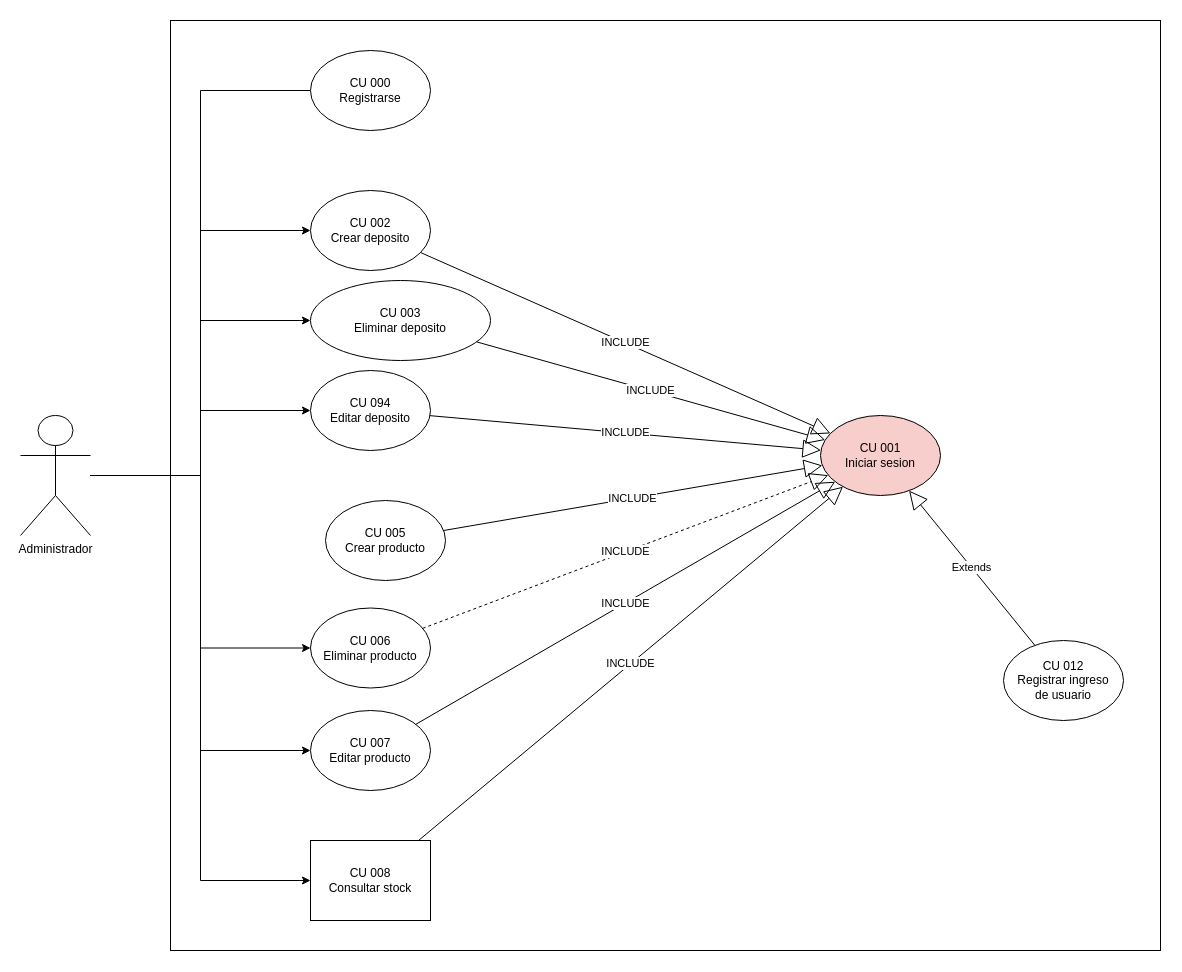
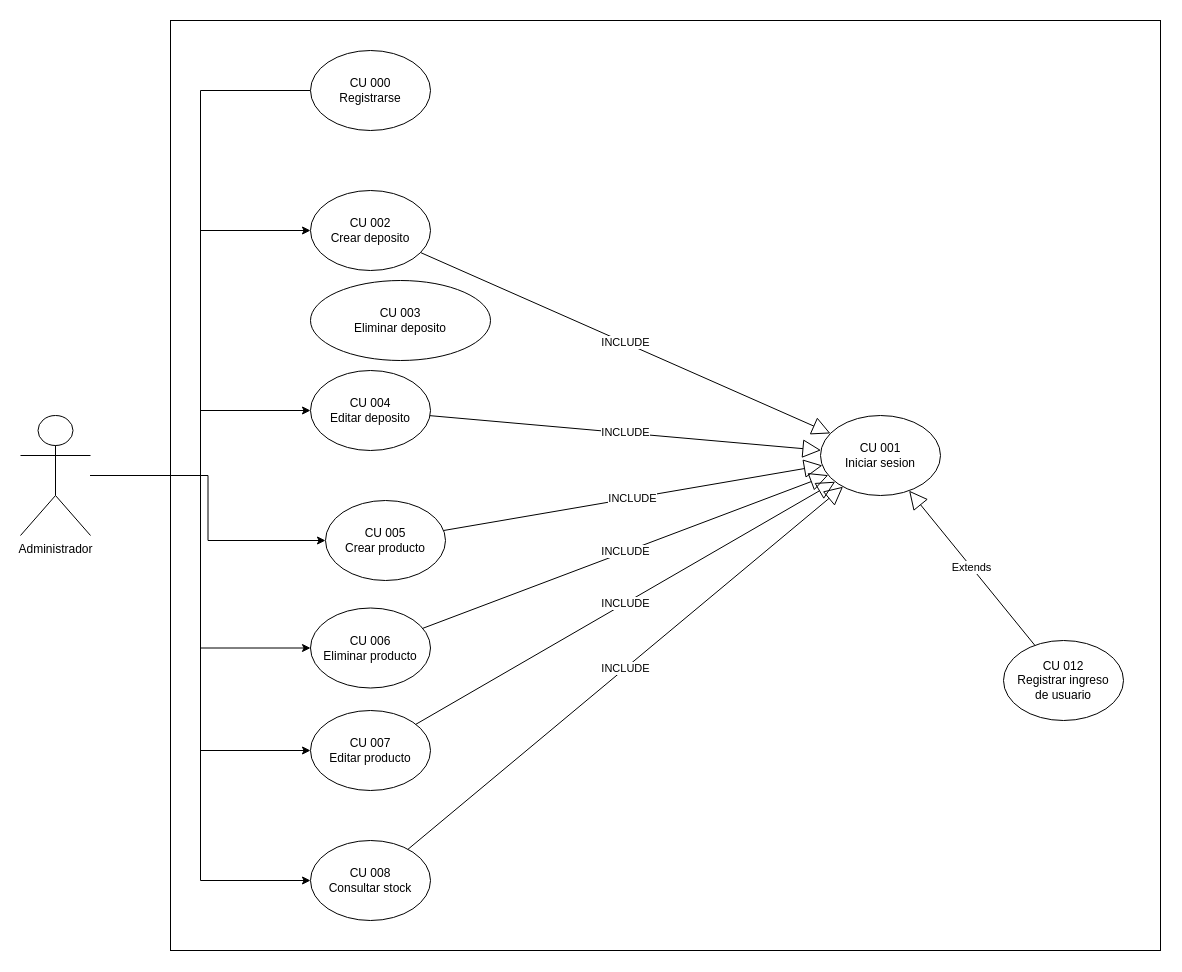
- <mxCell id="5" style="edgeStyle=orthogonalEdgeStyle;rounded=0;orthogonalLoop=1;jettySize=auto;html=1;entryX=0;entryY=0.5;entryDx=0;entryDy=0;" parent="1" source="11" target="15" edge="1"><mxGeometry relative="1" as="geometry" /></mxCell>
- <mxCell id="23" value="INCLUDE" style="endArrow=block;endSize=16;endFill=0;html=1;rounded=0;" parent="1" source="15" target="13" edge="1"><mxGeometry width="160" relative="1" as="geometry"><mxPoint x="700" y="440" as="sourcePoint" /><mxPoint x="1110" y="621" as="targetPoint" /></mxGeometry></mxCell>
- <mxCell id="16" value="CU 094&lt;div&gt;Editar deposito&lt;/div&gt;" style="ellipse;whiteSpace=wrap;html=1;" parent="1" vertex="1"><mxGeometry x="310" y="370" width="120" height="80" as="geometry" /></mxCell>
+ <mxCell id="16" value="CU 004&lt;div&gt;Editar deposito&lt;/div&gt;" style="ellipse;whiteSpace=wrap;html=1;" parent="1" vertex="1"><mxGeometry x="310" y="370" width="120" height="80" as="geometry" /></mxCell>
- <mxCell id="13" value="CU 001&lt;div&gt;Iniciar sesion&lt;/div&gt;" style="ellipse;whiteSpace=wrap;html=1;fillColor=#f8cecc;" parent="1" vertex="1"><mxGeometry x="820" y="415" width="120" height="80" as="geometry" /></mxCell>
+ <mxCell id="13" value="CU 001&lt;div&gt;Iniciar sesion&lt;/div&gt;" style="ellipse;whiteSpace=wrap;html=1;" parent="1" vertex="1"><mxGeometry x="820" y="415" width="120" height="80" as="geometry" /></mxCell>
+ <mxCell id="7" style="edgeStyle=orthogonalEdgeStyle;rounded=0;orthogonalLoop=1;jettySize=auto;html=1;" parent="1" source="11" target="17" edge="1"><mxGeometry relative="1" as="geometry" /></mxCell>
- <mxCell id="26" value="INCLUDE" style="endArrow=block;endSize=16;endFill=0;html=1;rounded=0;dashed=1;" parent="1" source="18" target="13" edge="1"><mxGeometry width="160" relative="1" as="geometry"><mxPoint x="870" y="623" as="sourcePoint" /><mxPoint x="1264" y="550" as="targetPoint" /></mxGeometry></mxCell>
+ <mxCell id="26" value="INCLUDE" style="endArrow=block;endSize=16;endFill=0;html=1;rounded=0;" parent="1" source="18" target="13" edge="1"><mxGeometry width="160" relative="1" as="geometry"><mxPoint x="870" y="623" as="sourcePoint" /><mxPoint x="1264" y="550" as="targetPoint" /></mxGeometry></mxCell>
- <mxCell id="20" value="CU 008&lt;div&gt;Consultar stock&lt;/div&gt;" style="whiteSpace=wrap;html=1;rounded=0;" parent="1" vertex="1"><mxGeometry x="310" y="840" width="120" height="80" as="geometry" /></mxCell>
+ <mxCell id="20" value="CU 008&lt;div&gt;Consultar stock&lt;/div&gt;" style="ellipse;whiteSpace=wrap;html=1;" parent="1" vertex="1"><mxGeometry x="310" y="840" width="120" height="80" as="geometry" /></mxCell>
